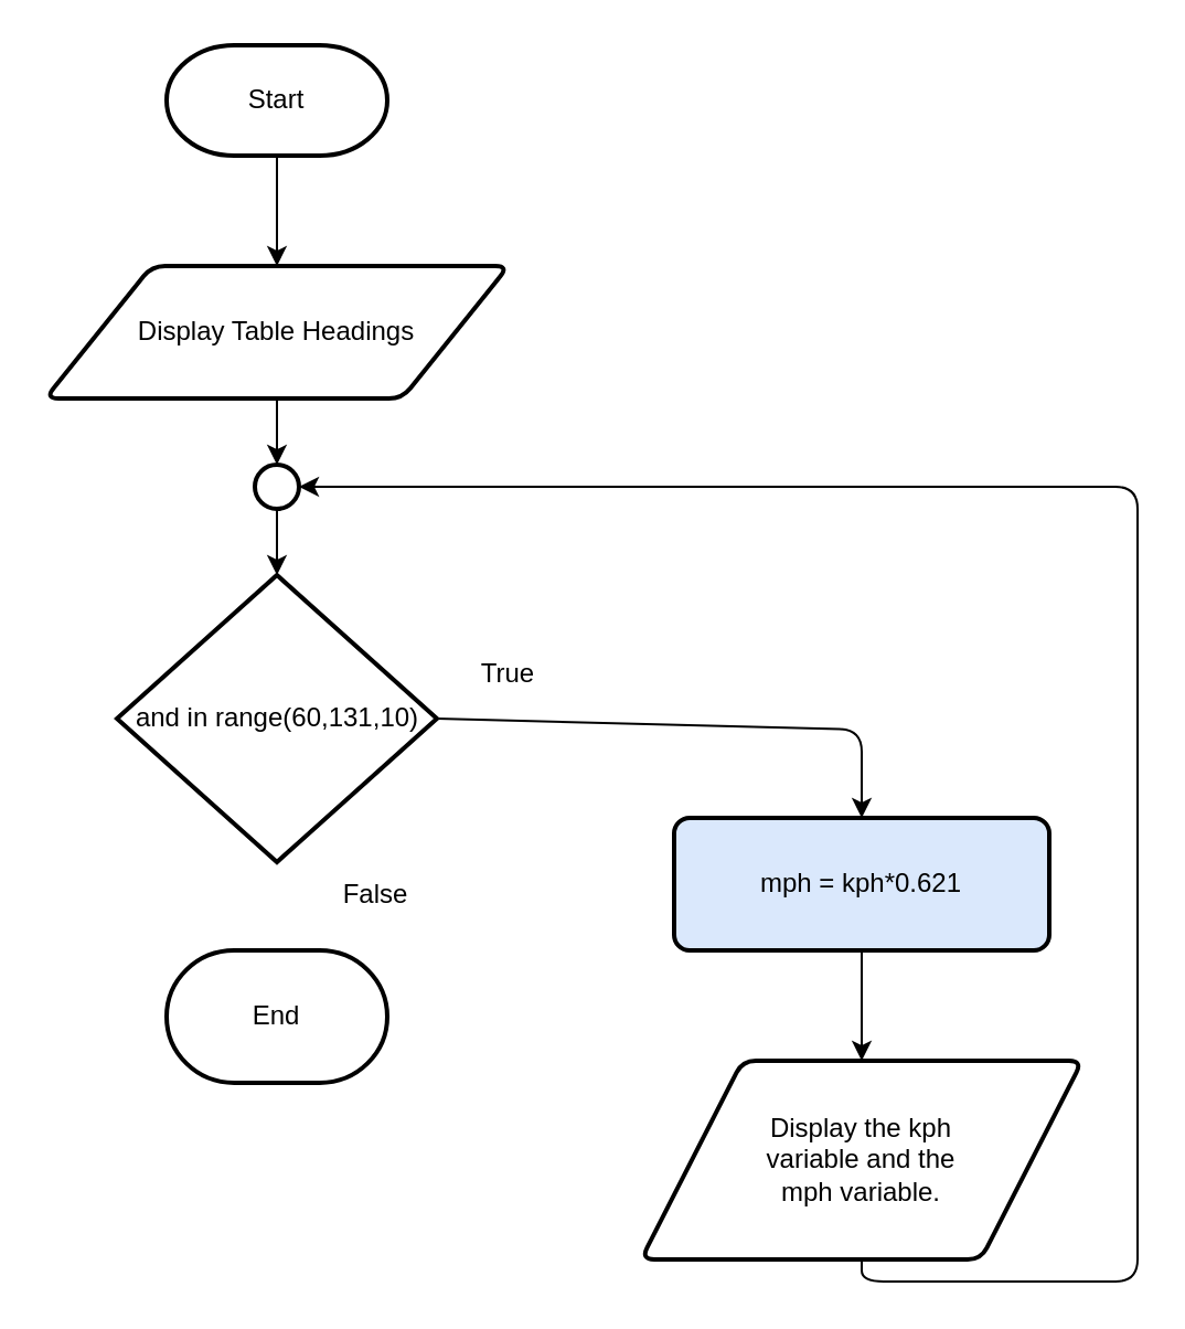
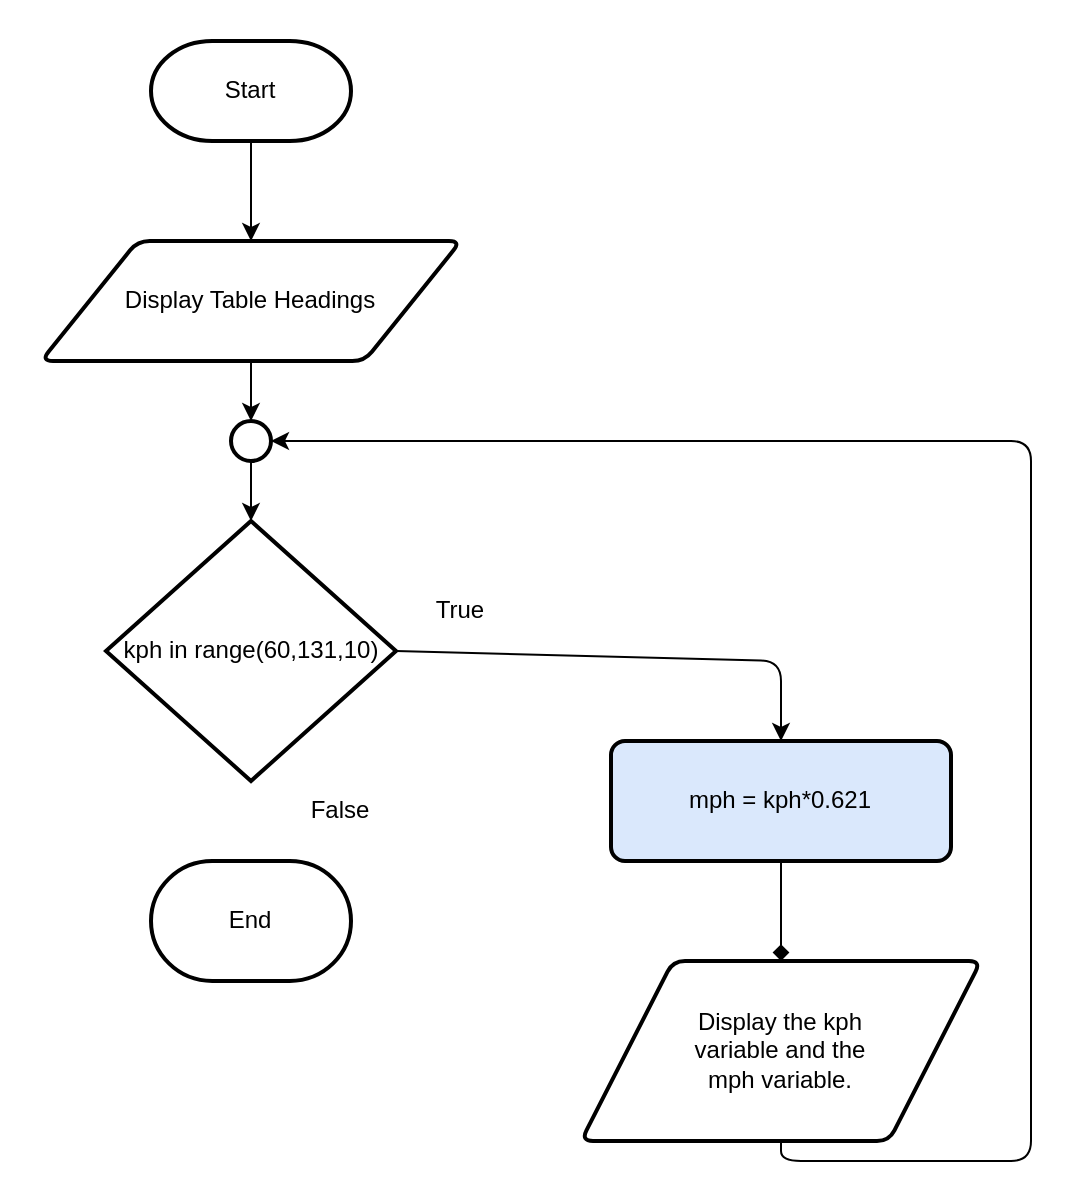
- <mxCell id="9" value="and in range(60,131,10)" style="strokeWidth=2;html=1;shape=mxgraph.flowchart.decision;whiteSpace=wrap;" vertex="1" parent="1"><mxGeometry x="52.5" y="260" width="145" height="130" as="geometry" /></mxCell>
+ <mxCell id="9" value="kph in range(60,131,10)" style="strokeWidth=2;html=1;shape=mxgraph.flowchart.decision;whiteSpace=wrap;" vertex="1" parent="1"><mxGeometry x="52.5" y="260" width="145" height="130" as="geometry" /></mxCell>
- <mxCell id="11" value="" style="edgeStyle=none;html=1;" edge="1" parent="1" source="12" target="14"><mxGeometry relative="1" as="geometry" /></mxCell>
+ <mxCell id="11" value="" style="edgeStyle=none;html=1;endArrow=diamond;" edge="1" parent="1" source="12" target="14"><mxGeometry relative="1" as="geometry" /></mxCell>
